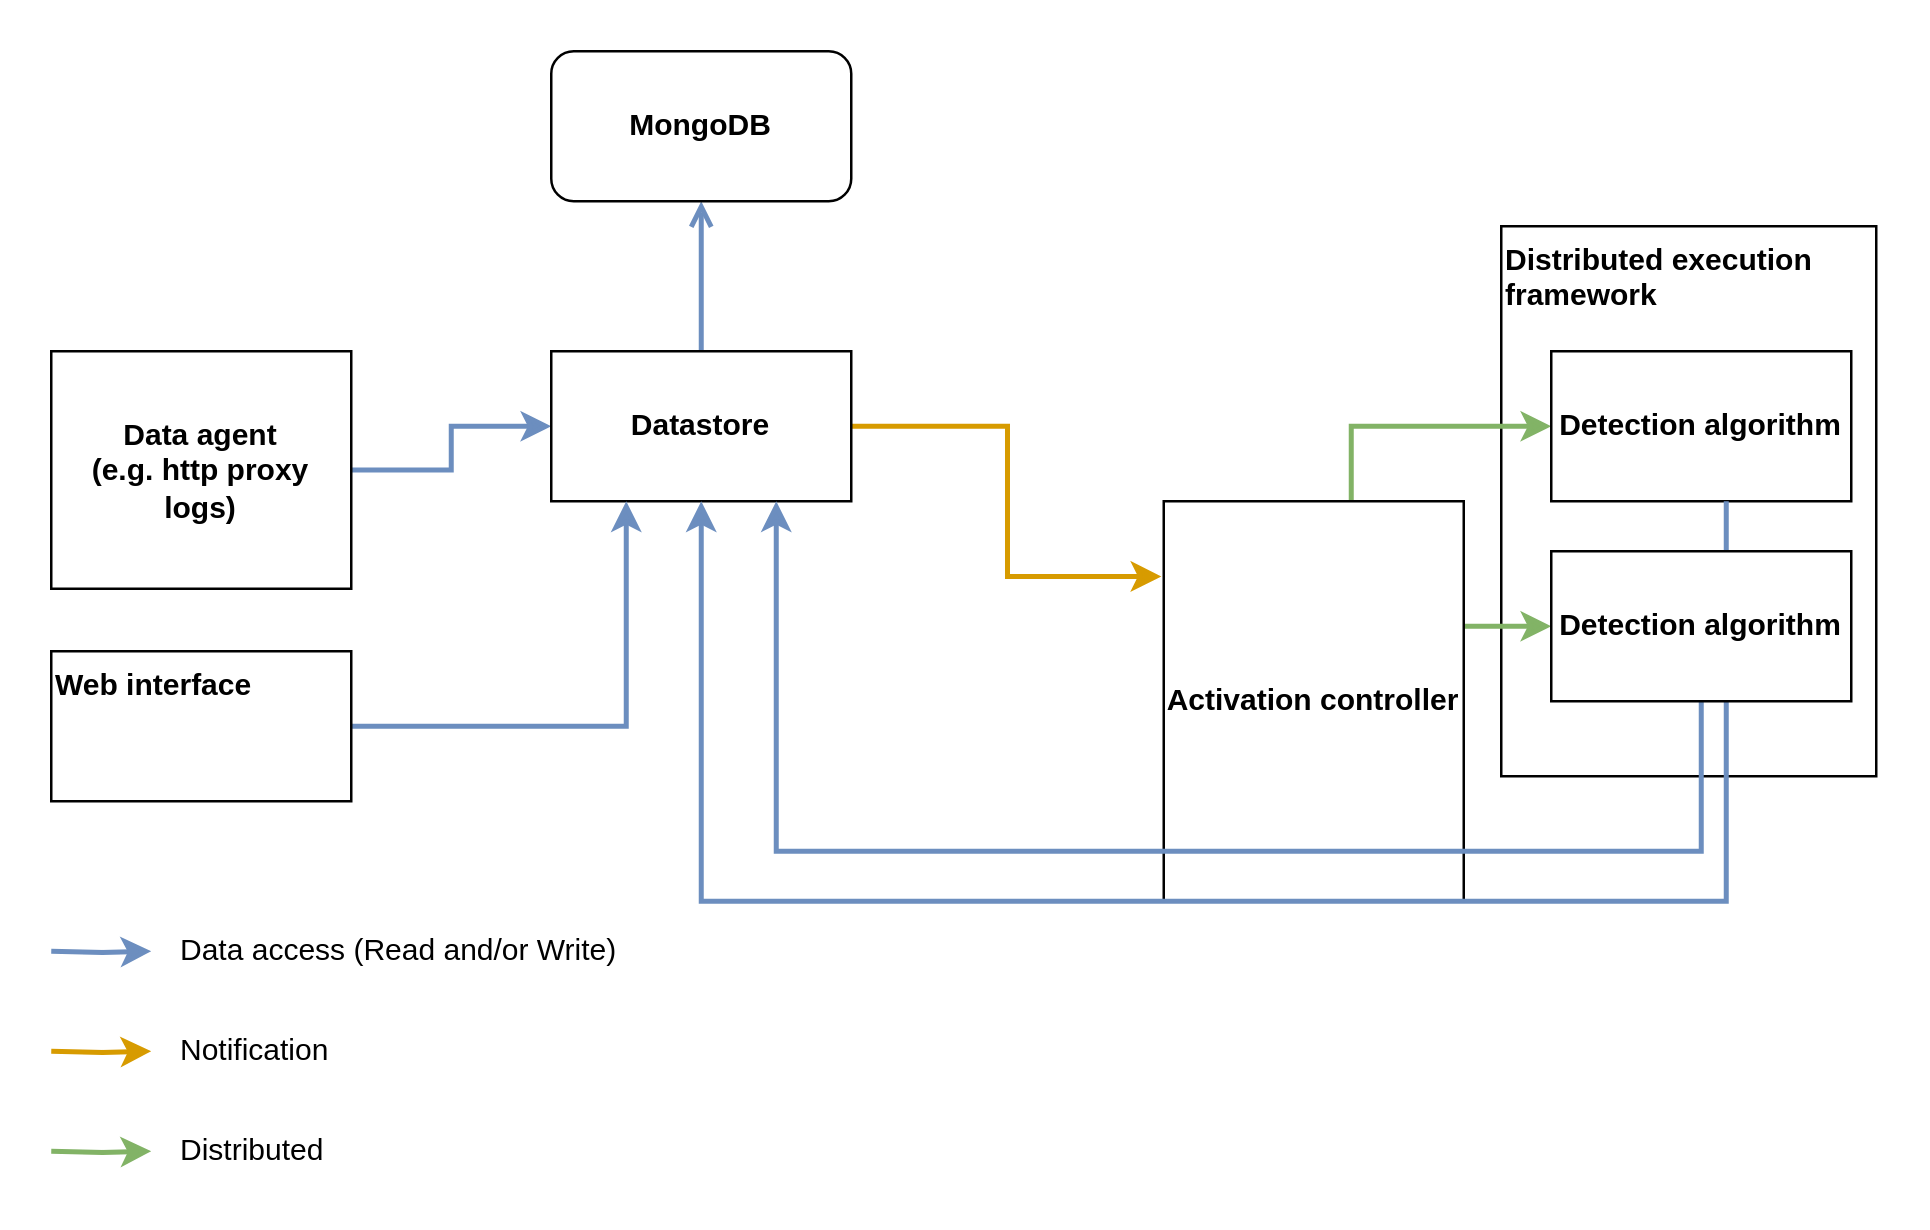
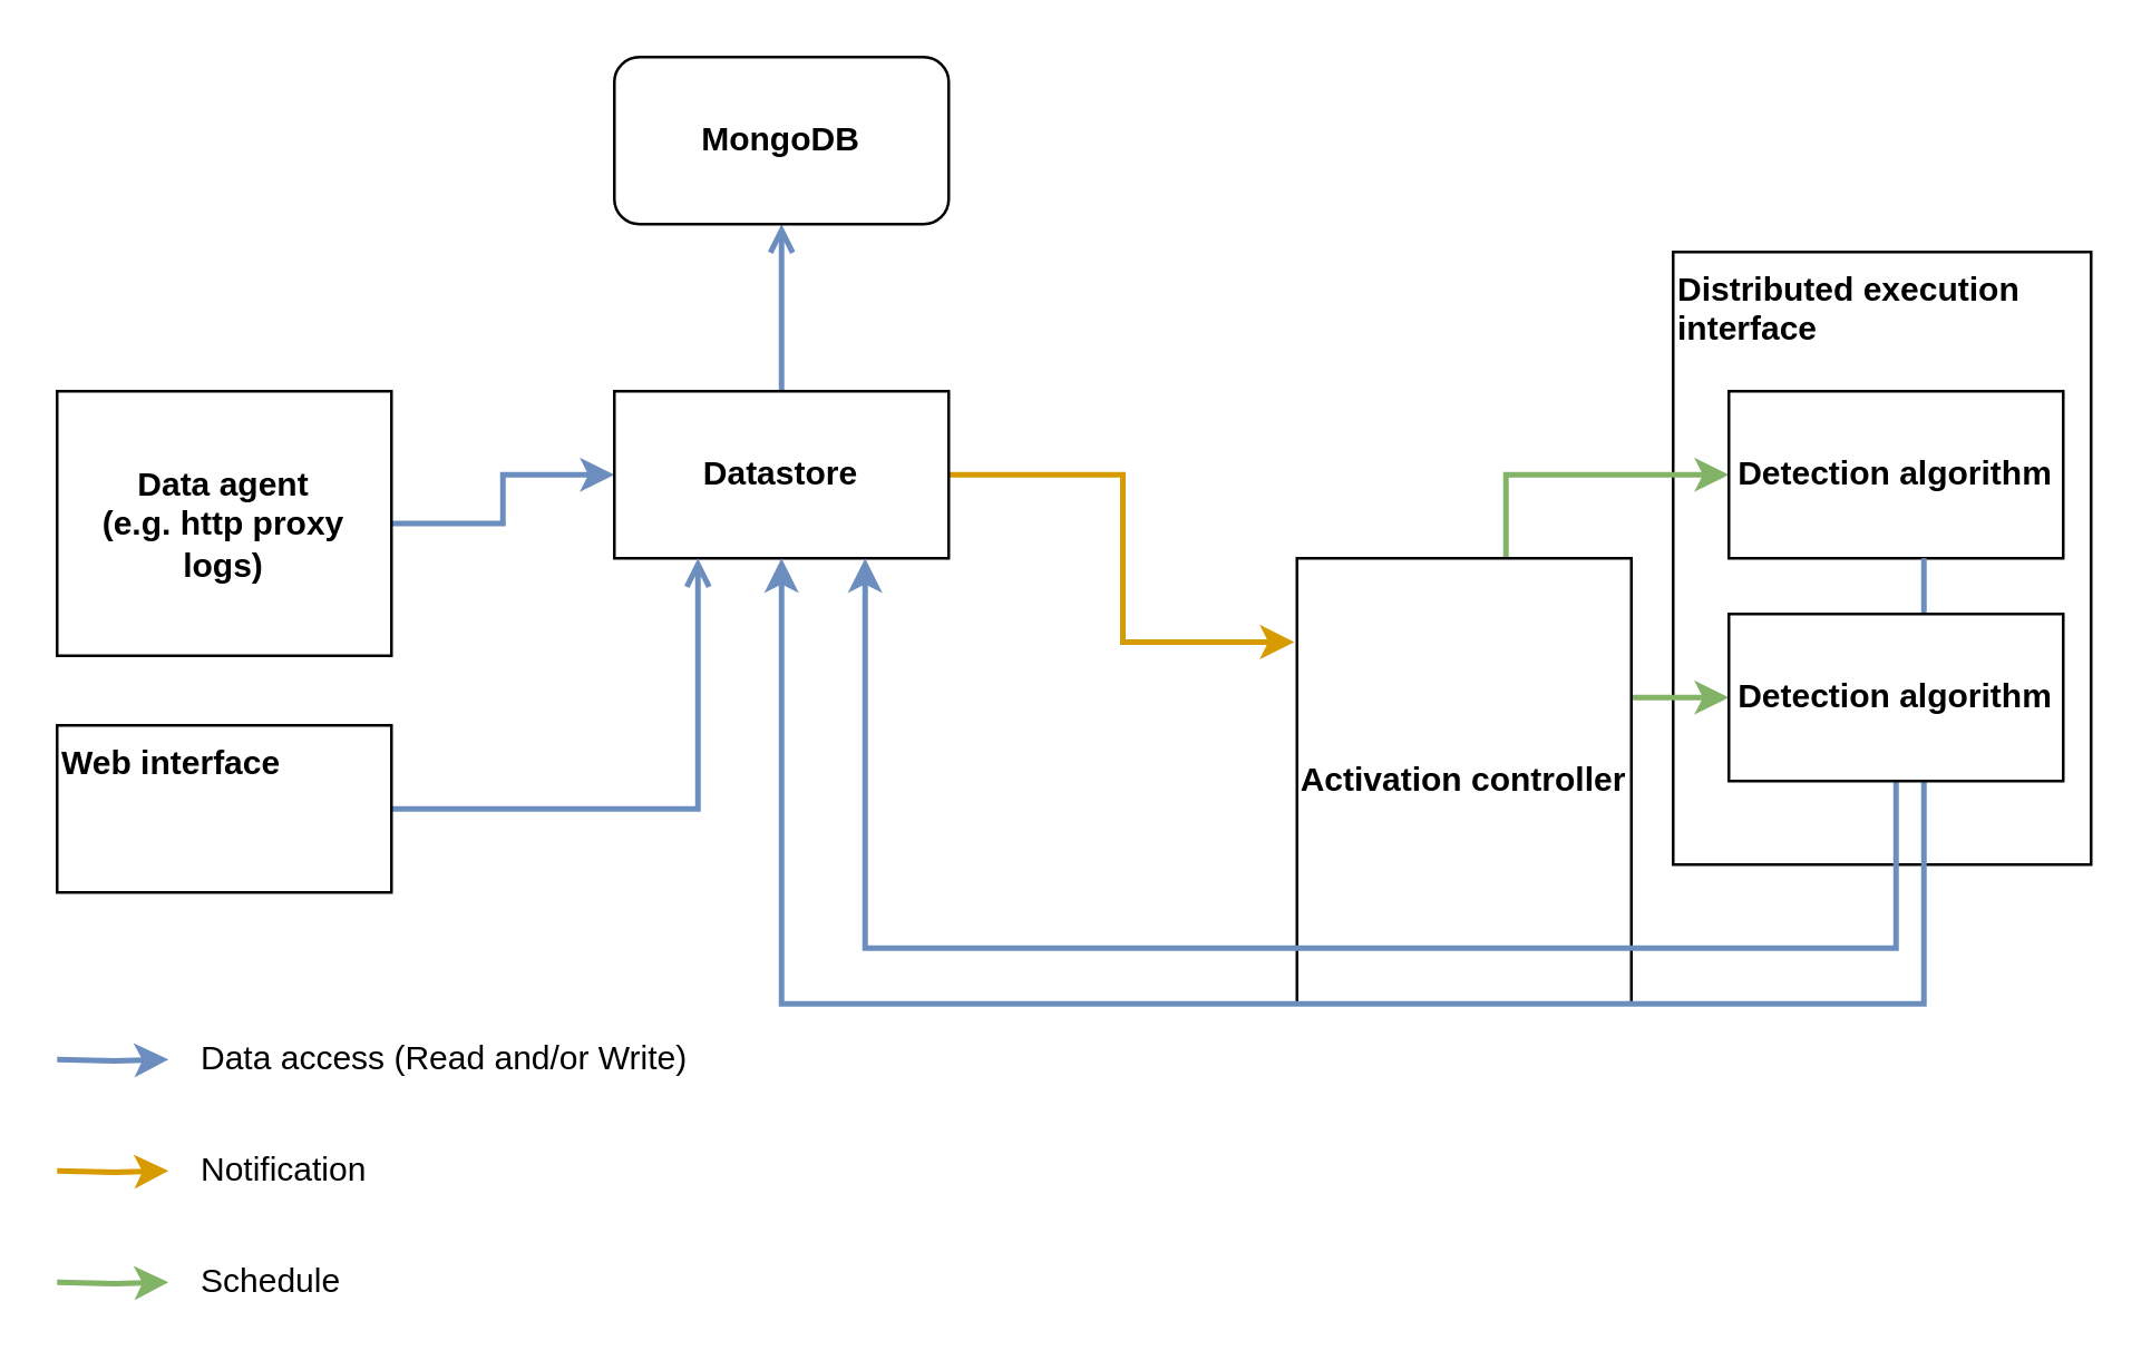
- <mxCell id="2" value="Distributed execution framework" style="rounded=0;whiteSpace=wrap;html=1;align=left;verticalAlign=top;fontStyle=1" vertex="1" parent="1"><mxGeometry x="600" y="90" width="150" height="220" as="geometry" /></mxCell>
+ <mxCell id="2" value="Distributed execution interface" style="rounded=0;whiteSpace=wrap;html=1;align=left;verticalAlign=top;fontStyle=1" vertex="1" parent="1"><mxGeometry x="600" y="90" width="150" height="220" as="geometry" /></mxCell>
- <mxCell id="14" style="rounded=0;orthogonalLoop=1;jettySize=auto;html=1;exitX=1;exitY=0.5;exitDx=0;exitDy=0;entryX=0.25;entryY=1;entryDx=0;entryDy=0;strokeWidth=2;fillColor=#dae8fc;strokeColor=#6c8ebf;edgeStyle=orthogonalEdgeStyle;" parent="1" source="15" target="7" edge="1"><mxGeometry relative="1" as="geometry" /></mxCell>
+ <mxCell id="14" style="rounded=0;orthogonalLoop=1;jettySize=auto;html=1;exitX=1;exitY=0.5;exitDx=0;exitDy=0;entryX=0.25;entryY=1;entryDx=0;entryDy=0;strokeWidth=2;fillColor=#dae8fc;strokeColor=#6c8ebf;edgeStyle=orthogonalEdgeStyle;endArrow=open;" parent="1" source="15" target="7" edge="1"><mxGeometry relative="1" as="geometry" /></mxCell>
- <mxCell id="21" value="Distributed" style="text;html=1;strokeColor=none;fillColor=none;align=left;verticalAlign=middle;whiteSpace=wrap;rounded=0;" parent="1" vertex="1"><mxGeometry x="70" y="450" width="240" height="20" as="geometry" /></mxCell>
+ <mxCell id="21" value="Schedule" style="text;html=1;strokeColor=none;fillColor=none;align=left;verticalAlign=middle;whiteSpace=wrap;rounded=0;" parent="1" vertex="1"><mxGeometry x="70" y="450" width="240" height="20" as="geometry" /></mxCell>
